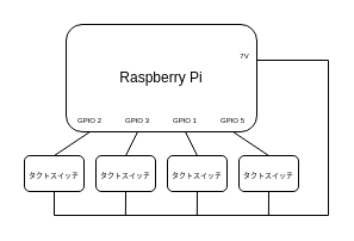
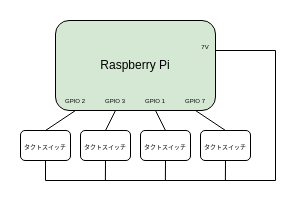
- <mxCell id="2" value="Raspberry Pi" style="rounded=1;whiteSpace=wrap;html=1;" vertex="1" parent="1"><mxGeometry x="55" y="20" width="160" height="90" as="geometry" /></mxCell>
+ <mxCell id="2" value="Raspberry Pi" style="rounded=1;whiteSpace=wrap;html=1;fillColor=#d5e8d4;" vertex="1" parent="1"><mxGeometry x="55" y="20" width="160" height="90" as="geometry" /></mxCell>
- <mxCell id="8" value="&lt;font style=&quot;font-size: 6px;&quot;&gt;GPIO 5&lt;br&gt;&lt;/font&gt;" style="text;html=1;strokeColor=none;fillColor=none;align=center;verticalAlign=middle;whiteSpace=wrap;rounded=0;fontSize=8;" vertex="1" parent="1"><mxGeometry x="175" y="90" width="40" height="20" as="geometry" /></mxCell>
+ <mxCell id="8" value="&lt;font style=&quot;font-size: 6px;&quot;&gt;GPIO 7&lt;br&gt;&lt;/font&gt;" style="text;html=1;strokeColor=none;fillColor=none;align=center;verticalAlign=middle;whiteSpace=wrap;rounded=0;fontSize=8;" vertex="1" parent="1"><mxGeometry x="175" y="90" width="40" height="20" as="geometry" /></mxCell>
